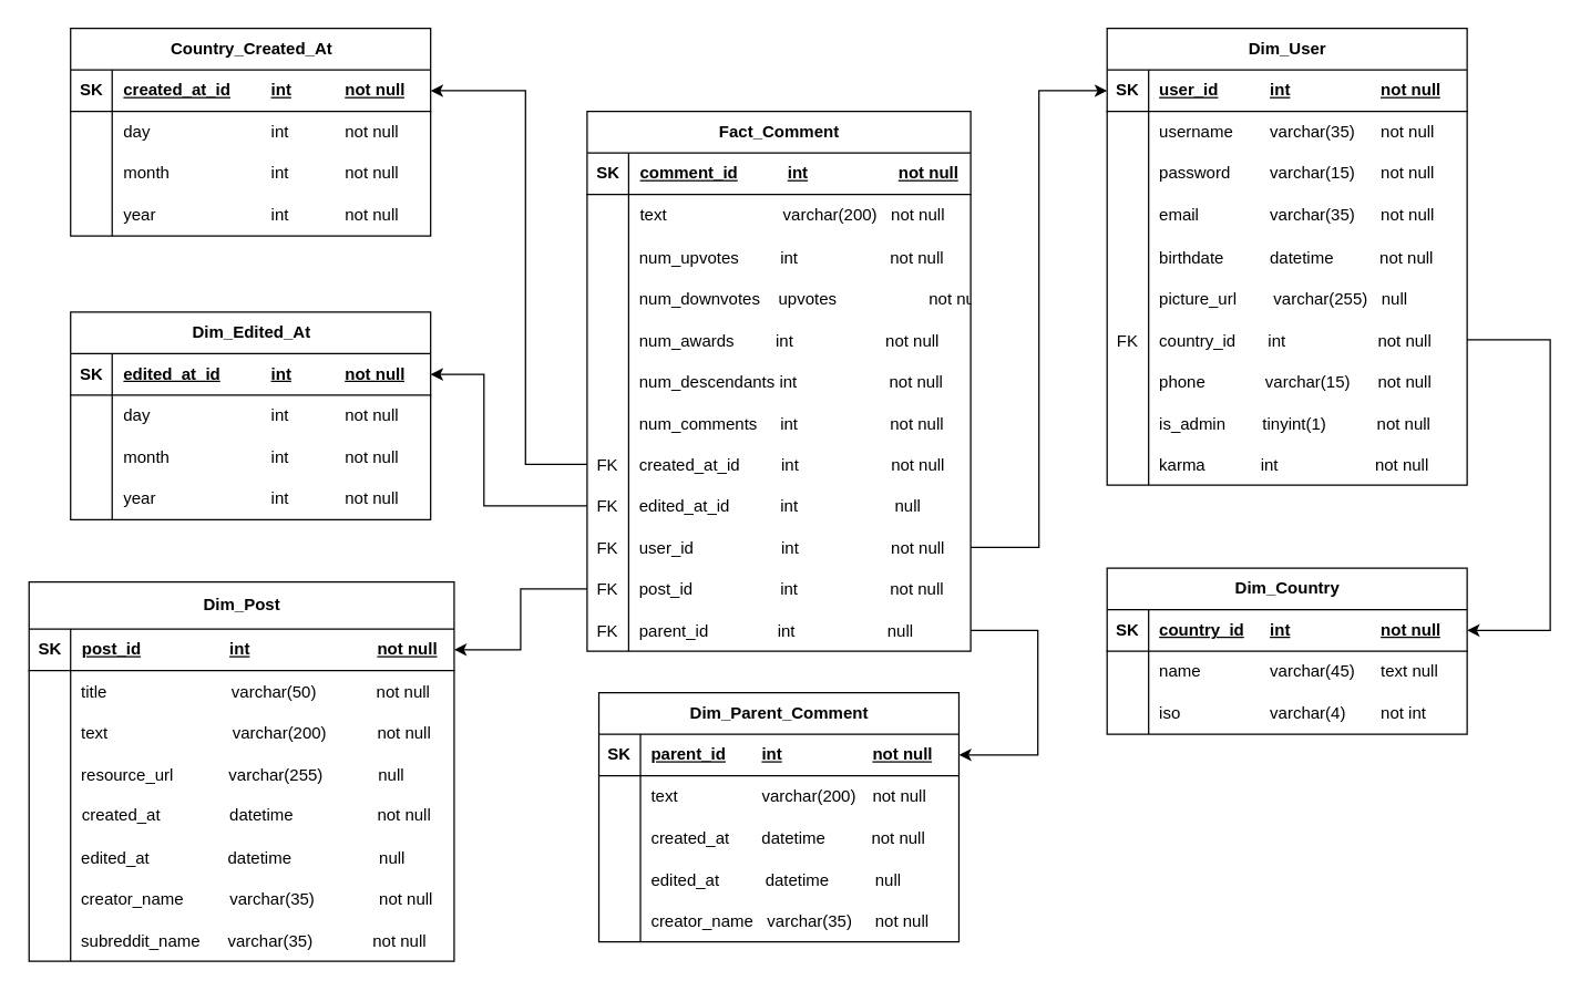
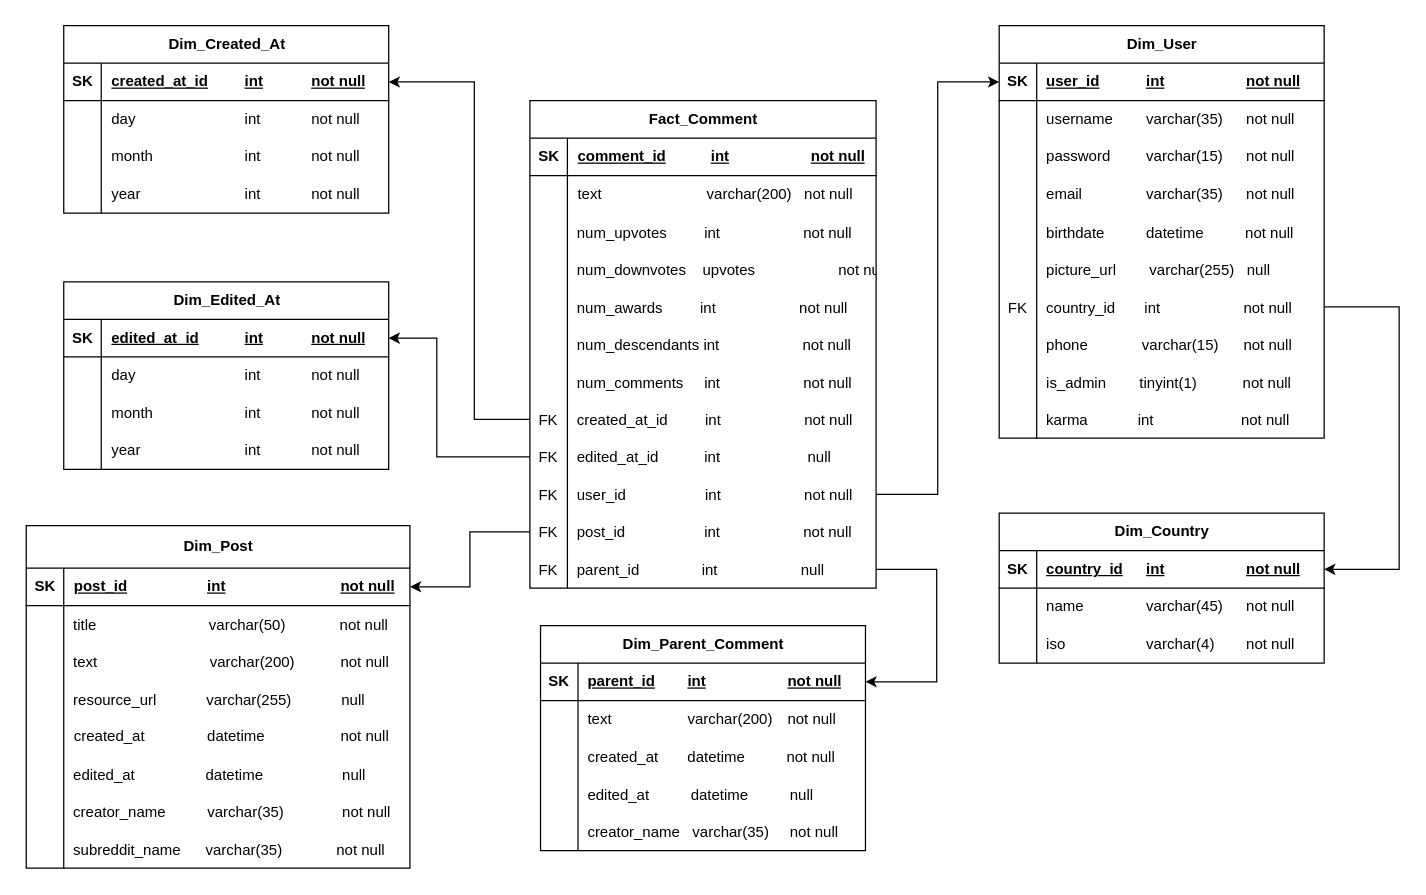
- <mxCell id="80" value="Country_Created_At" style="shape=table;startSize=30;container=1;collapsible=1;childLayout=tableLayout;fixedRows=1;rowLines=0;fontStyle=1;align=center;resizeLast=1;html=1;" vertex="1" parent="1"><mxGeometry x="50.5" y="20" width="260" height="150" as="geometry" /></mxCell>
+ <mxCell id="80" value="Dim_Created_At" style="shape=table;startSize=30;container=1;collapsible=1;childLayout=tableLayout;fixedRows=1;rowLines=0;fontStyle=1;align=center;resizeLast=1;html=1;" vertex="1" parent="1"><mxGeometry x="50.5" y="20" width="260" height="150" as="geometry" /></mxCell>
- <mxCell id="76" value="name&lt;span style=&quot;white-space: pre;&quot;&gt;&#09;&lt;span style=&quot;white-space: pre;&quot;&gt;&#09;&lt;/span&gt;&lt;/span&gt;varchar(45)&lt;span style=&quot;white-space: pre;&quot;&gt;&#09;&lt;/span&gt;text null" style="shape=partialRectangle;connectable=0;fillColor=none;top=0;left=0;bottom=0;right=0;align=left;spacingLeft=6;overflow=hidden;whiteSpace=wrap;html=1;" vertex="1" parent="74"><mxGeometry x="30" width="230" height="30" as="geometry"><mxRectangle width="230" height="30" as="alternateBounds" /></mxGeometry></mxCell>
+ <mxCell id="76" value="name&lt;span style=&quot;white-space: pre;&quot;&gt;&#09;&lt;span style=&quot;white-space: pre;&quot;&gt;&#09;&lt;/span&gt;&lt;/span&gt;varchar(45)&lt;span style=&quot;white-space: pre;&quot;&gt;&#09;&lt;/span&gt;not null" style="shape=partialRectangle;connectable=0;fillColor=none;top=0;left=0;bottom=0;right=0;align=left;spacingLeft=6;overflow=hidden;whiteSpace=wrap;html=1;" vertex="1" parent="74"><mxGeometry x="30" width="230" height="30" as="geometry"><mxRectangle width="230" height="30" as="alternateBounds" /></mxGeometry></mxCell>
- <mxCell id="79" value="iso&lt;span style=&quot;white-space: pre;&quot;&gt;&#09;&lt;/span&gt;&lt;span style=&quot;white-space: pre;&quot;&gt;&#09;&lt;span style=&quot;white-space: pre;&quot;&gt;&#09;&lt;/span&gt;&lt;/span&gt;varchar(4)&lt;span style=&quot;white-space: pre;&quot;&gt;&#09;&lt;/span&gt;not int" style="shape=partialRectangle;connectable=0;fillColor=none;top=0;left=0;bottom=0;right=0;align=left;spacingLeft=6;overflow=hidden;whiteSpace=wrap;html=1;" vertex="1" parent="77"><mxGeometry x="30" width="230" height="30" as="geometry"><mxRectangle width="230" height="30" as="alternateBounds" /></mxGeometry></mxCell>
+ <mxCell id="79" value="iso&lt;span style=&quot;white-space: pre;&quot;&gt;&#09;&lt;/span&gt;&lt;span style=&quot;white-space: pre;&quot;&gt;&#09;&lt;span style=&quot;white-space: pre;&quot;&gt;&#09;&lt;/span&gt;&lt;/span&gt;varchar(4)&lt;span style=&quot;white-space: pre;&quot;&gt;&#09;&lt;/span&gt;not null" style="shape=partialRectangle;connectable=0;fillColor=none;top=0;left=0;bottom=0;right=0;align=left;spacingLeft=6;overflow=hidden;whiteSpace=wrap;html=1;" vertex="1" parent="77"><mxGeometry x="30" width="230" height="30" as="geometry"><mxRectangle width="230" height="30" as="alternateBounds" /></mxGeometry></mxCell>
